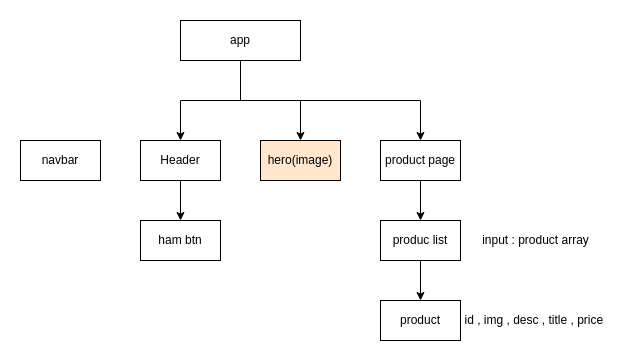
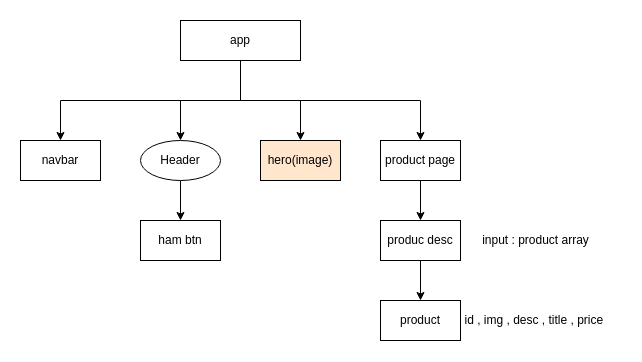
+ <mxCell id="3" style="edgeStyle=orthogonalEdgeStyle;rounded=0;orthogonalLoop=1;jettySize=auto;html=1;exitX=0.5;exitY=1;exitDx=0;exitDy=0;" edge="1" parent="1" source="6" target="9"><mxGeometry relative="1" as="geometry" /></mxCell>
- <mxCell id="8" value="Header" style="rounded=0;whiteSpace=wrap;html=1;" vertex="1" parent="1"><mxGeometry x="140" y="140" width="80" height="40" as="geometry" /></mxCell>
+ <mxCell id="8" value="Header" style="ellipse;whiteSpace=wrap;html=1;" vertex="1" parent="1"><mxGeometry x="140" y="140" width="80" height="40" as="geometry" /></mxCell>
- <mxCell id="15" value="produc list" style="rounded=0;whiteSpace=wrap;html=1;" vertex="1" parent="1"><mxGeometry x="380" y="220" width="80" height="40" as="geometry" /></mxCell>
+ <mxCell id="15" value="produc desc" style="rounded=0;whiteSpace=wrap;html=1;" vertex="1" parent="1"><mxGeometry x="380" y="220" width="80" height="40" as="geometry" /></mxCell>
